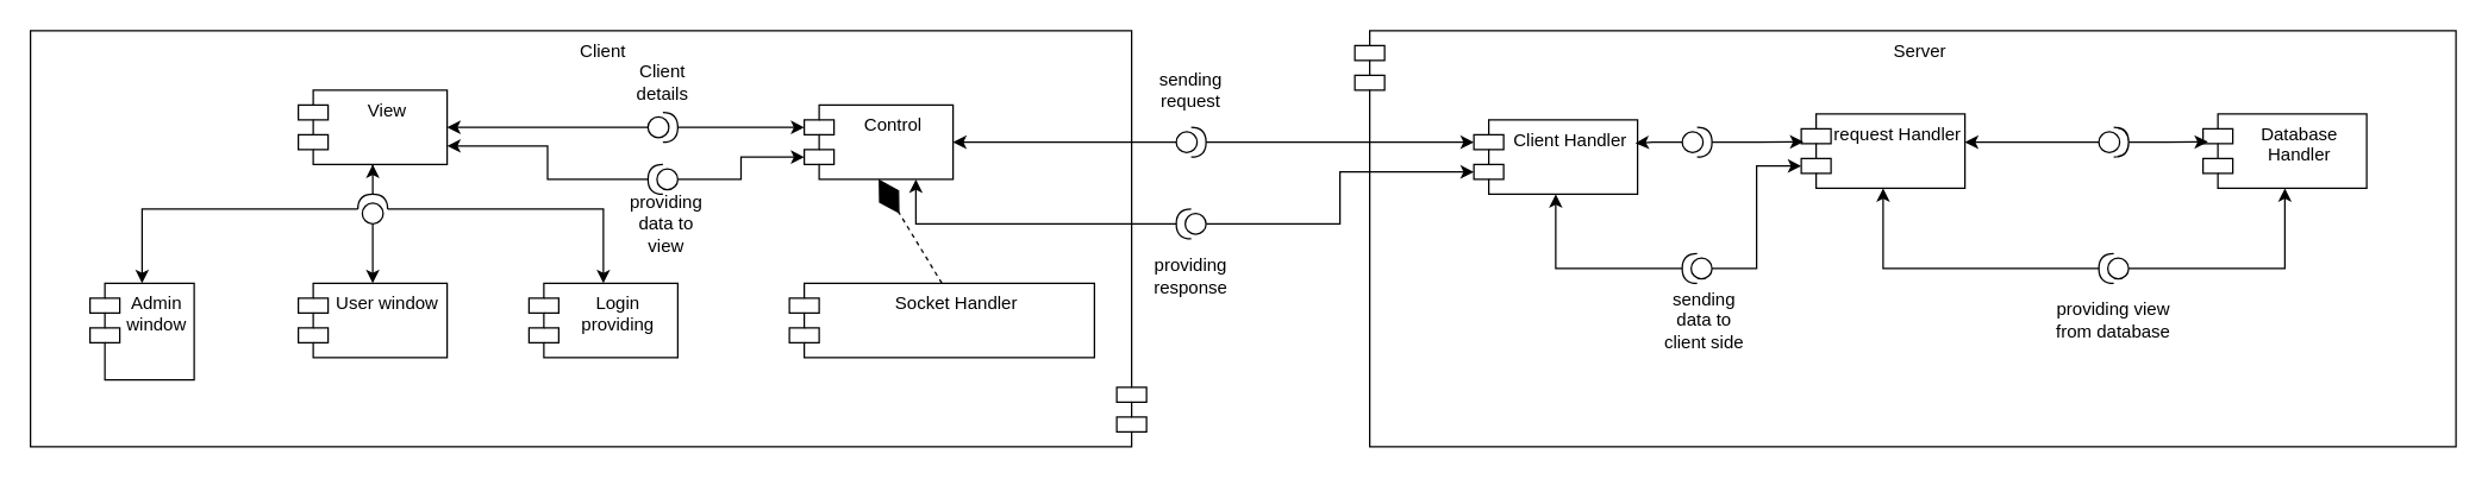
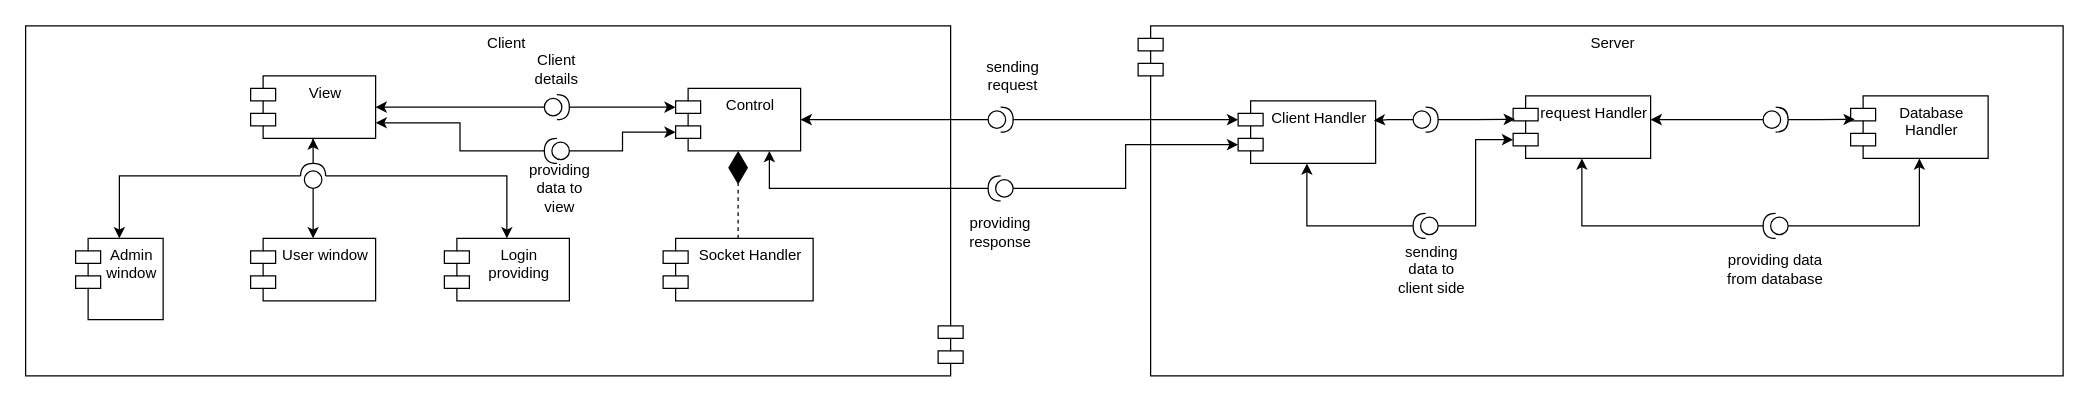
- <mxCell id="43" value="sending request" style="text;html=1;align=center;verticalAlign=middle;whiteSpace=wrap;rounded=0;" vertex="1" parent="1"><mxGeometry x="770" y="45" width="60" height="30" as="geometry" /></mxCell>
+ <mxCell id="43" value="sending request" style="text;html=1;align=center;verticalAlign=middle;whiteSpace=wrap;rounded=0;" vertex="1" parent="1"><mxGeometry x="780" y="45" width="60" height="30" as="geometry" /></mxCell>
- <mxCell id="6" value="Socket Handler" style="shape=module;align=left;spacingLeft=20;align=center;verticalAlign=top;whiteSpace=wrap;html=1;" vertex="1" parent="1"><mxGeometry x="530" y="190" width="205" height="50" as="geometry" /></mxCell>
+ <mxCell id="6" value="Socket Handler" style="shape=module;align=left;spacingLeft=20;align=center;verticalAlign=top;whiteSpace=wrap;html=1;" vertex="1" parent="1"><mxGeometry x="530" y="190" width="120" height="50" as="geometry" /></mxCell>
- <mxCell id="46" value="providing view from database" style="text;html=1;align=center;verticalAlign=middle;whiteSpace=wrap;rounded=0;" vertex="1" parent="1"><mxGeometry x="1380" y="200" width="80" height="30" as="geometry" /></mxCell>
+ <mxCell id="46" value="providing data from database" style="text;html=1;align=center;verticalAlign=middle;whiteSpace=wrap;rounded=0;" vertex="1" parent="1"><mxGeometry x="1380" y="200" width="80" height="30" as="geometry" /></mxCell>
